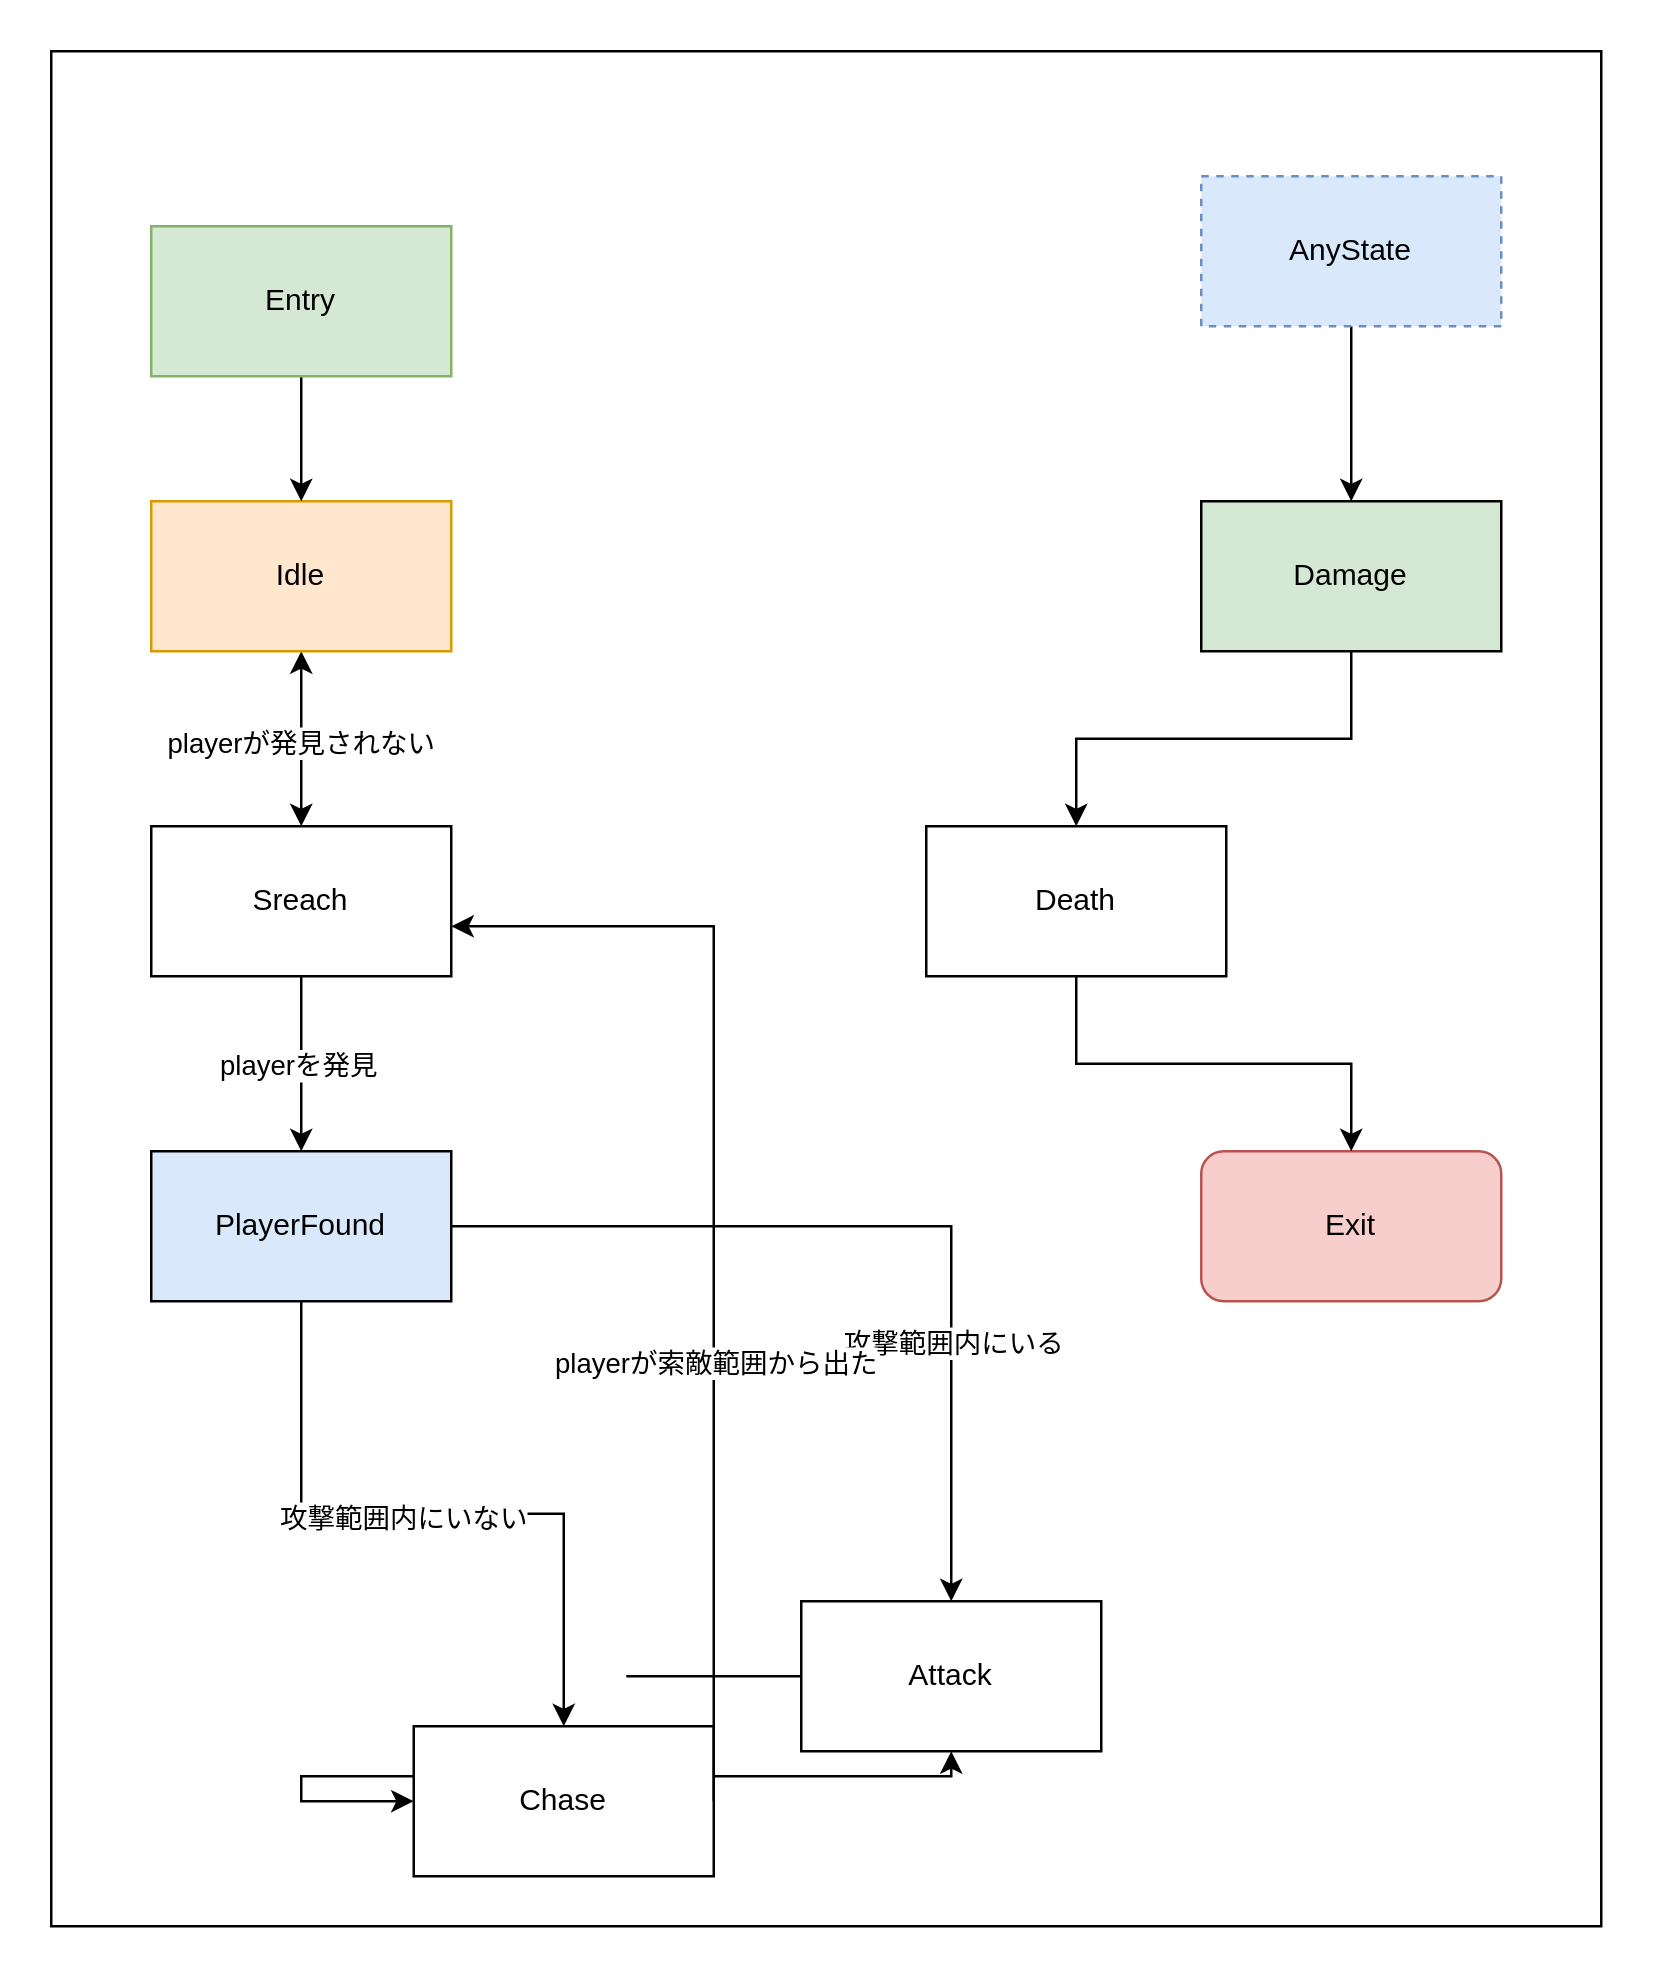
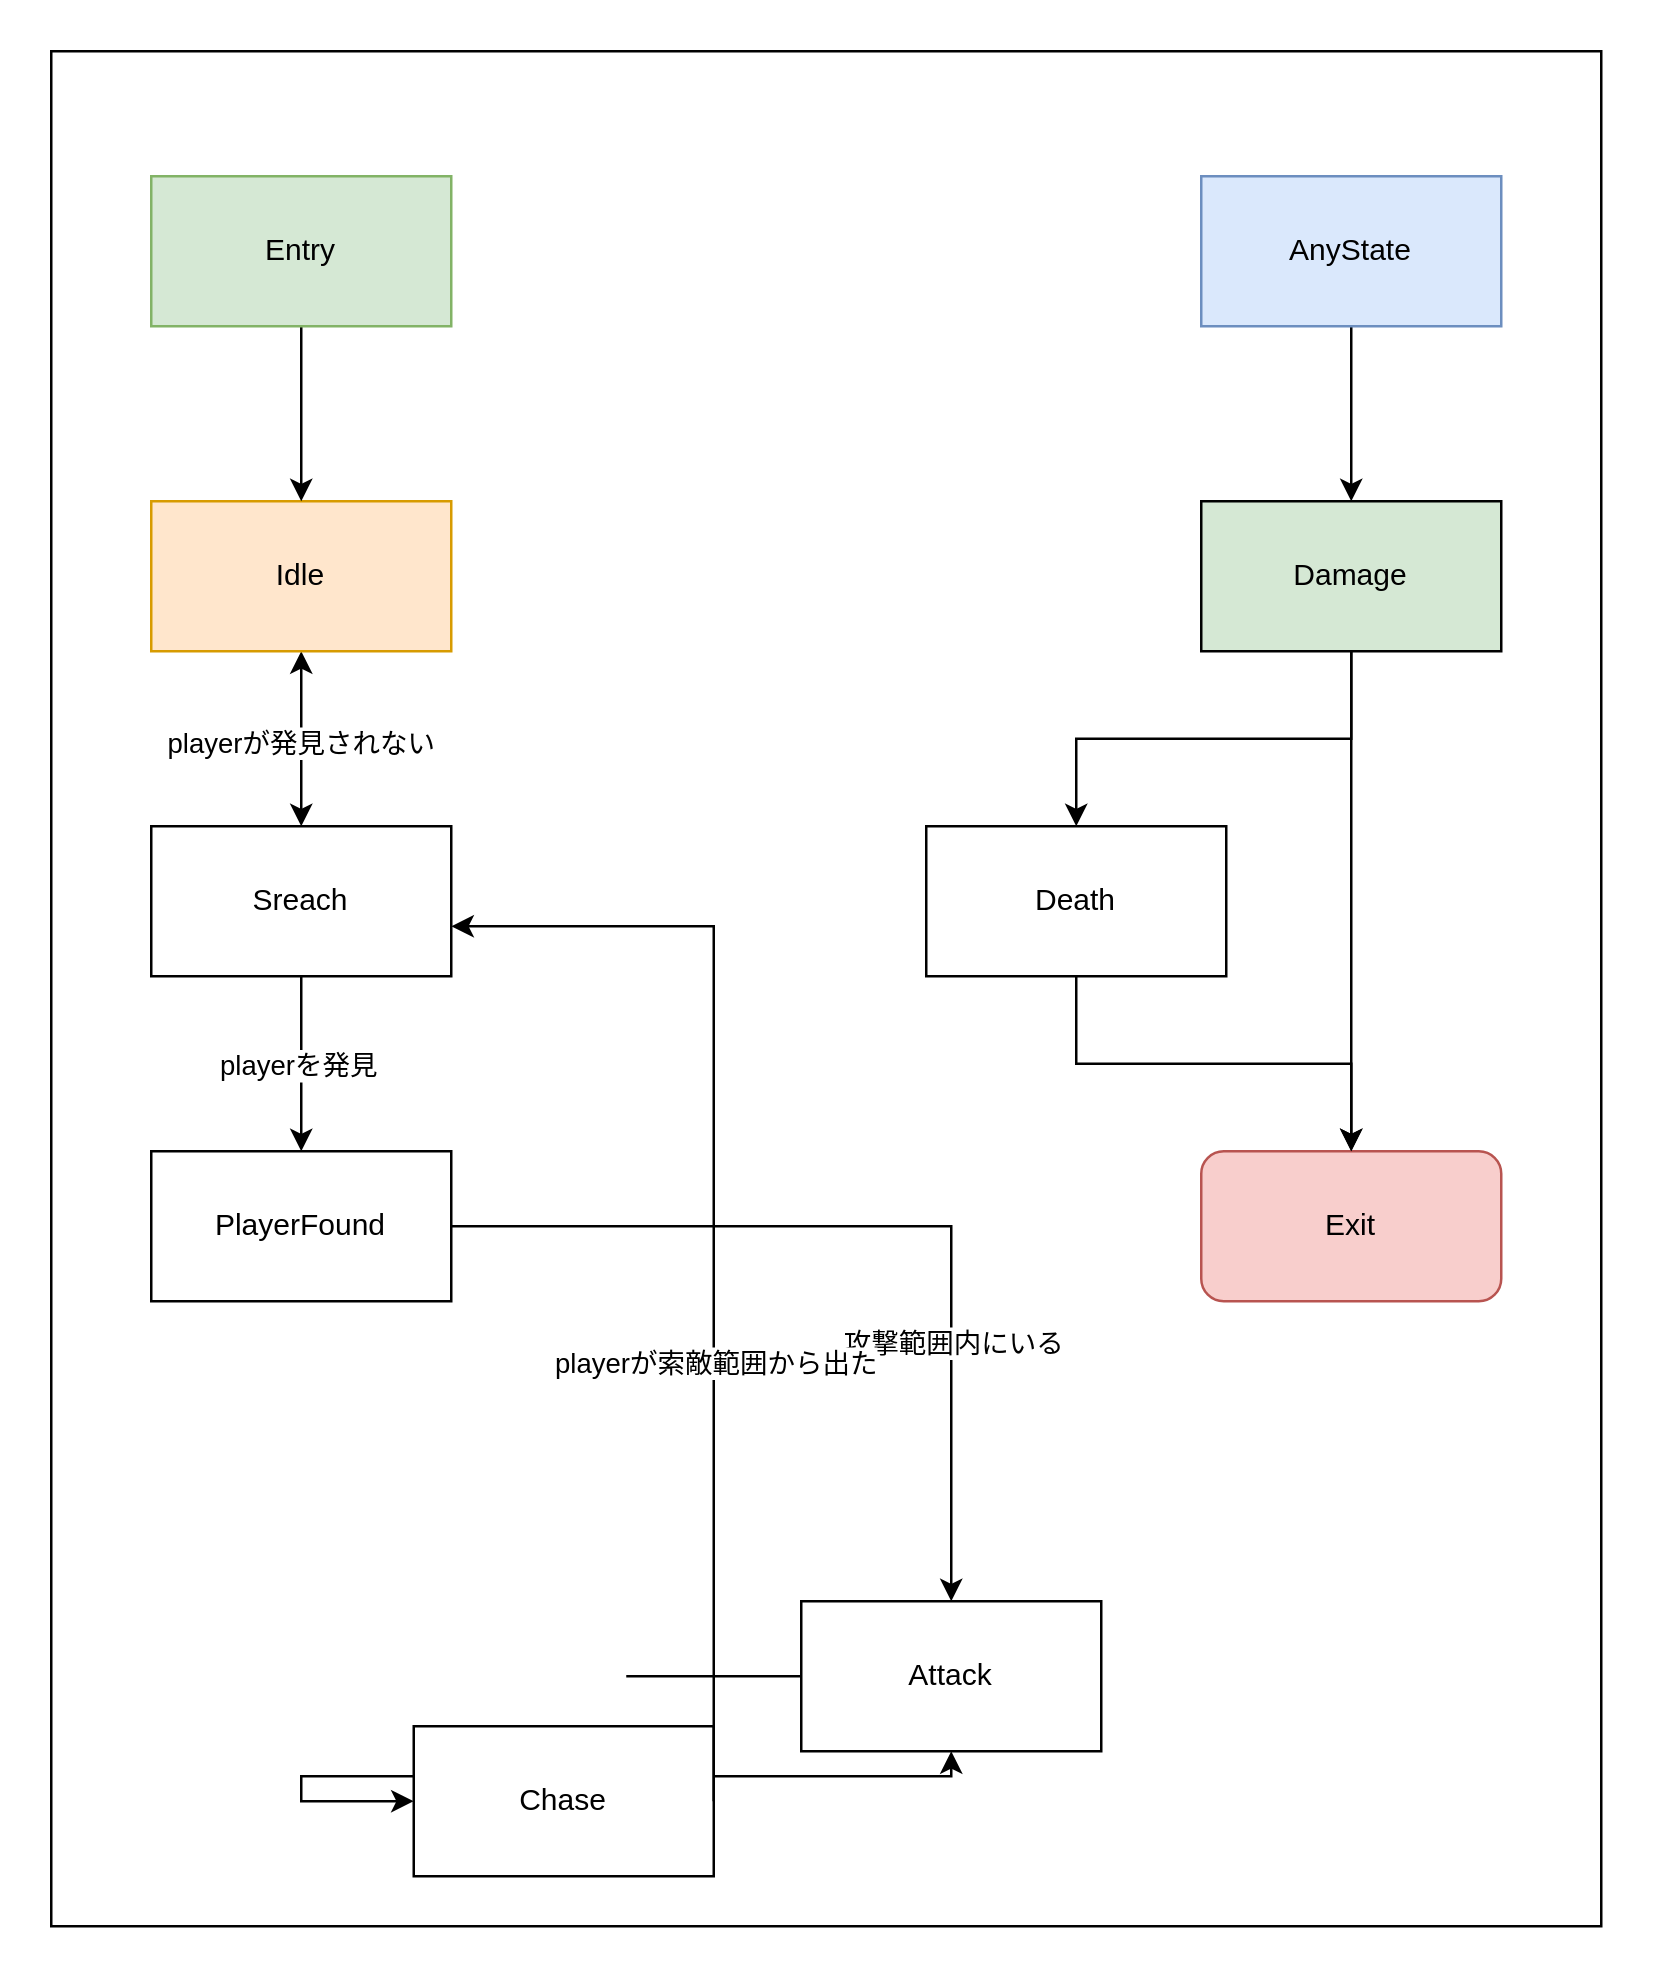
- <mxCell id="23" value="AnyState" style="rounded=0;whiteSpace=wrap;html=1;fillColor=#dae8fc;strokeColor=#6c8ebf;dashed=1;" vertex="1" parent="1"><mxGeometry x="480" y="70" width="120" height="60" as="geometry" /></mxCell>
+ <mxCell id="23" value="AnyState" style="rounded=0;whiteSpace=wrap;html=1;fillColor=#dae8fc;strokeColor=#6c8ebf;" vertex="1" parent="1"><mxGeometry x="480" y="70" width="120" height="60" as="geometry" /></mxCell>
- <mxCell id="20" value="Entry" style="rounded=0;whiteSpace=wrap;html=1;fillColor=#d5e8d4;strokeColor=#82b366;" vertex="1" parent="1"><mxGeometry x="60" y="90" width="120" height="60" as="geometry" /></mxCell>
+ <mxCell id="20" value="Entry" style="rounded=0;whiteSpace=wrap;html=1;fillColor=#d5e8d4;strokeColor=#82b366;" vertex="1" parent="1"><mxGeometry x="60" y="70" width="120" height="60" as="geometry" /></mxCell>
+ <mxCell id="25" style="edgeStyle=orthogonalEdgeStyle;rounded=0;orthogonalLoop=1;jettySize=auto;html=1;" edge="1" parent="1" source="26" target="21"><mxGeometry relative="1" as="geometry" /></mxCell>
- <mxCell id="13" value="PlayerFound" style="rounded=0;whiteSpace=wrap;html=1;fillColor=#dae8fc;" vertex="1" parent="1"><mxGeometry x="60" y="460" width="120" height="60" as="geometry" /></mxCell>
+ <mxCell id="13" value="PlayerFound" style="rounded=0;whiteSpace=wrap;html=1;" vertex="1" parent="1"><mxGeometry x="60" y="460" width="120" height="60" as="geometry" /></mxCell>
- <mxCell id="11" style="edgeStyle=orthogonalEdgeStyle;rounded=0;orthogonalLoop=1;jettySize=auto;html=1;" edge="1" parent="1" source="13" target="18"><mxGeometry relative="1" as="geometry" /></mxCell>
- <mxCell id="12" value="攻撃範囲内にいない" style="edgeLabel;html=1;align=center;verticalAlign=middle;resizable=0;points=[];" vertex="1" connectable="0" parent="11"><mxGeometry x="-0.09" y="-1" relative="1" as="geometry"><mxPoint as="offset" /></mxGeometry></mxCell>
